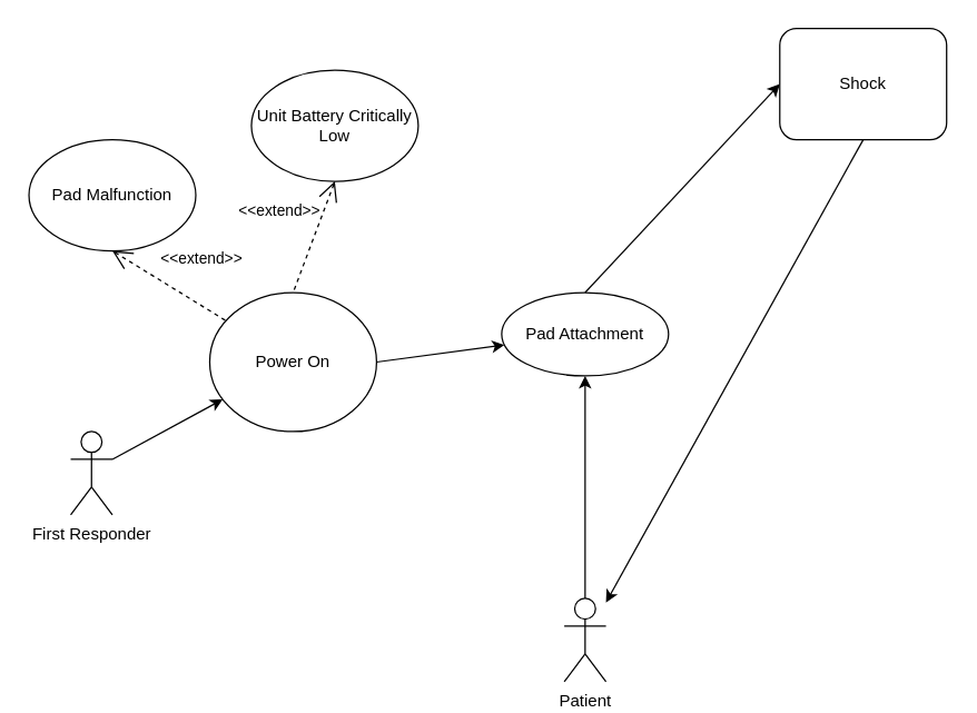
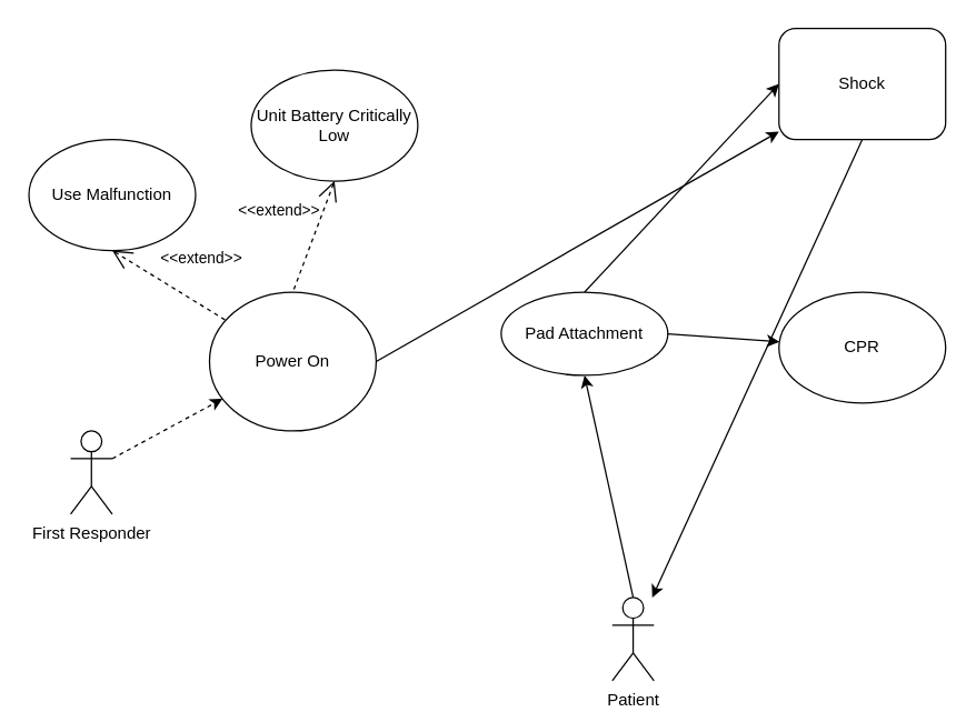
- <mxCell id="6" value="Pad Malfunction" style="ellipse;whiteSpace=wrap;html=1;" parent="1" vertex="1"><mxGeometry x="20" y="100" width="120" height="80" as="geometry" /></mxCell>
+ <mxCell id="6" value="Use Malfunction" style="ellipse;whiteSpace=wrap;html=1;" parent="1" vertex="1"><mxGeometry x="20" y="100" width="120" height="80" as="geometry" /></mxCell>
+ <mxCell id="15" value="" style="endArrow=classic;html=1;rounded=0;exitX=1;exitY=0.5;exitDx=0;exitDy=0;" parent="1" source="10" target="13" edge="1"><mxGeometry width="50" height="50" relative="1" as="geometry"><mxPoint x="310" y="190" as="sourcePoint" /><mxPoint x="420" y="360" as="targetPoint" /></mxGeometry></mxCell>
+ <mxCell id="13" value="CPR" style="ellipse;whiteSpace=wrap;html=1;" parent="1" vertex="1"><mxGeometry x="560" y="210" width="120" height="80" as="geometry" /></mxCell>
- <mxCell id="9" value="" style="endArrow=classic;html=1;rounded=0;exitX=1;exitY=0.5;exitDx=0;exitDy=0;" parent="1" source="4" target="10" edge="1"><mxGeometry width="50" height="50" relative="1" as="geometry"><mxPoint x="110" y="290" as="sourcePoint" /><mxPoint x="420" y="250" as="targetPoint" /></mxGeometry></mxCell>
+ <mxCell id="9" value="" style="endArrow=classic;html=1;rounded=0;exitX=1;exitY=0.5;exitDx=0;exitDy=0;" parent="1" source="4" target="12" edge="1"><mxGeometry width="50" height="50" relative="1" as="geometry"><mxPoint x="110" y="290" as="sourcePoint" /><mxPoint x="420" y="250" as="targetPoint" /></mxGeometry></mxCell>
- <mxCell id="3" value="" style="endArrow=classic;html=1;rounded=0;exitX=1;exitY=0.333;exitDx=0;exitDy=0;exitPerimeter=0;" parent="1" source="2" target="4" edge="1"><mxGeometry width="50" height="50" relative="1" as="geometry"><mxPoint x="110" y="430" as="sourcePoint" /><mxPoint x="170" y="280" as="targetPoint" /></mxGeometry></mxCell>
+ <mxCell id="3" value="" style="endArrow=classic;html=1;rounded=0;exitX=1;exitY=0.333;exitDx=0;exitDy=0;exitPerimeter=0;dashed=1;" parent="1" source="2" target="4" edge="1"><mxGeometry width="50" height="50" relative="1" as="geometry"><mxPoint x="110" y="430" as="sourcePoint" /><mxPoint x="170" y="280" as="targetPoint" /></mxGeometry></mxCell>
- <mxCell id="16" value="Patient" style="shape=umlActor;verticalLabelPosition=bottom;verticalAlign=top;html=1;outlineConnect=0;" vertex="1" parent="1"><mxGeometry x="405" y="430" width="30" height="60" as="geometry" /></mxCell>
+ <mxCell id="16" value="Patient" style="shape=umlActor;verticalLabelPosition=bottom;verticalAlign=top;html=1;outlineConnect=0;" vertex="1" parent="1"><mxGeometry x="440" y="430" width="30" height="60" as="geometry" /></mxCell>
